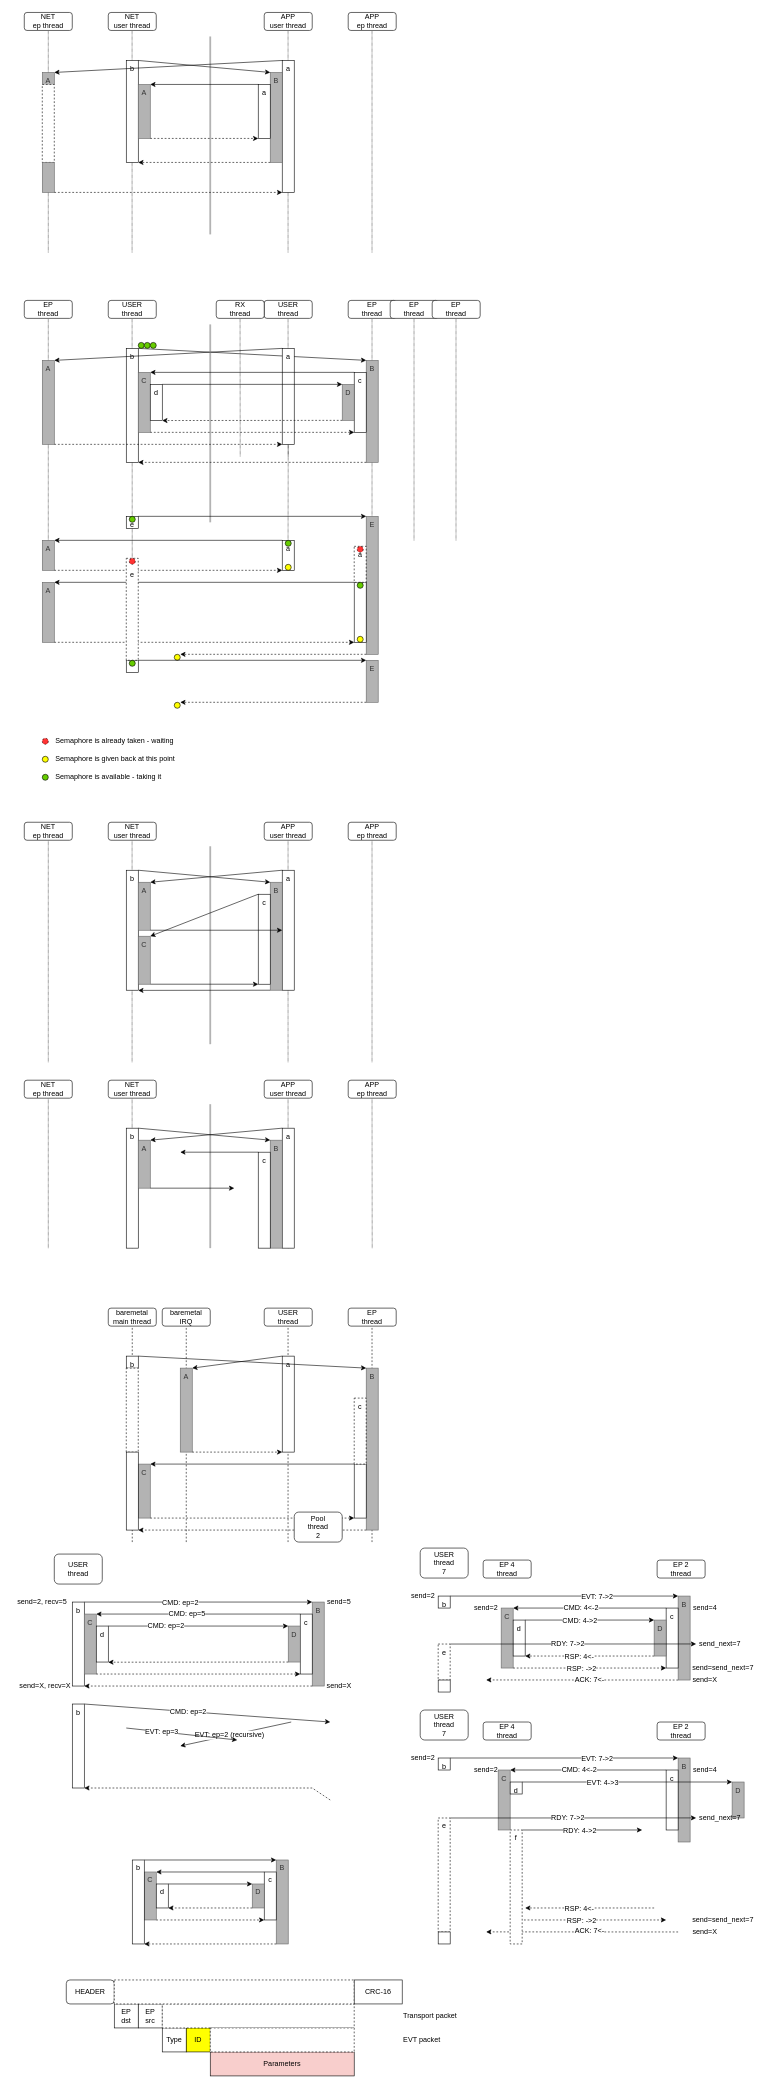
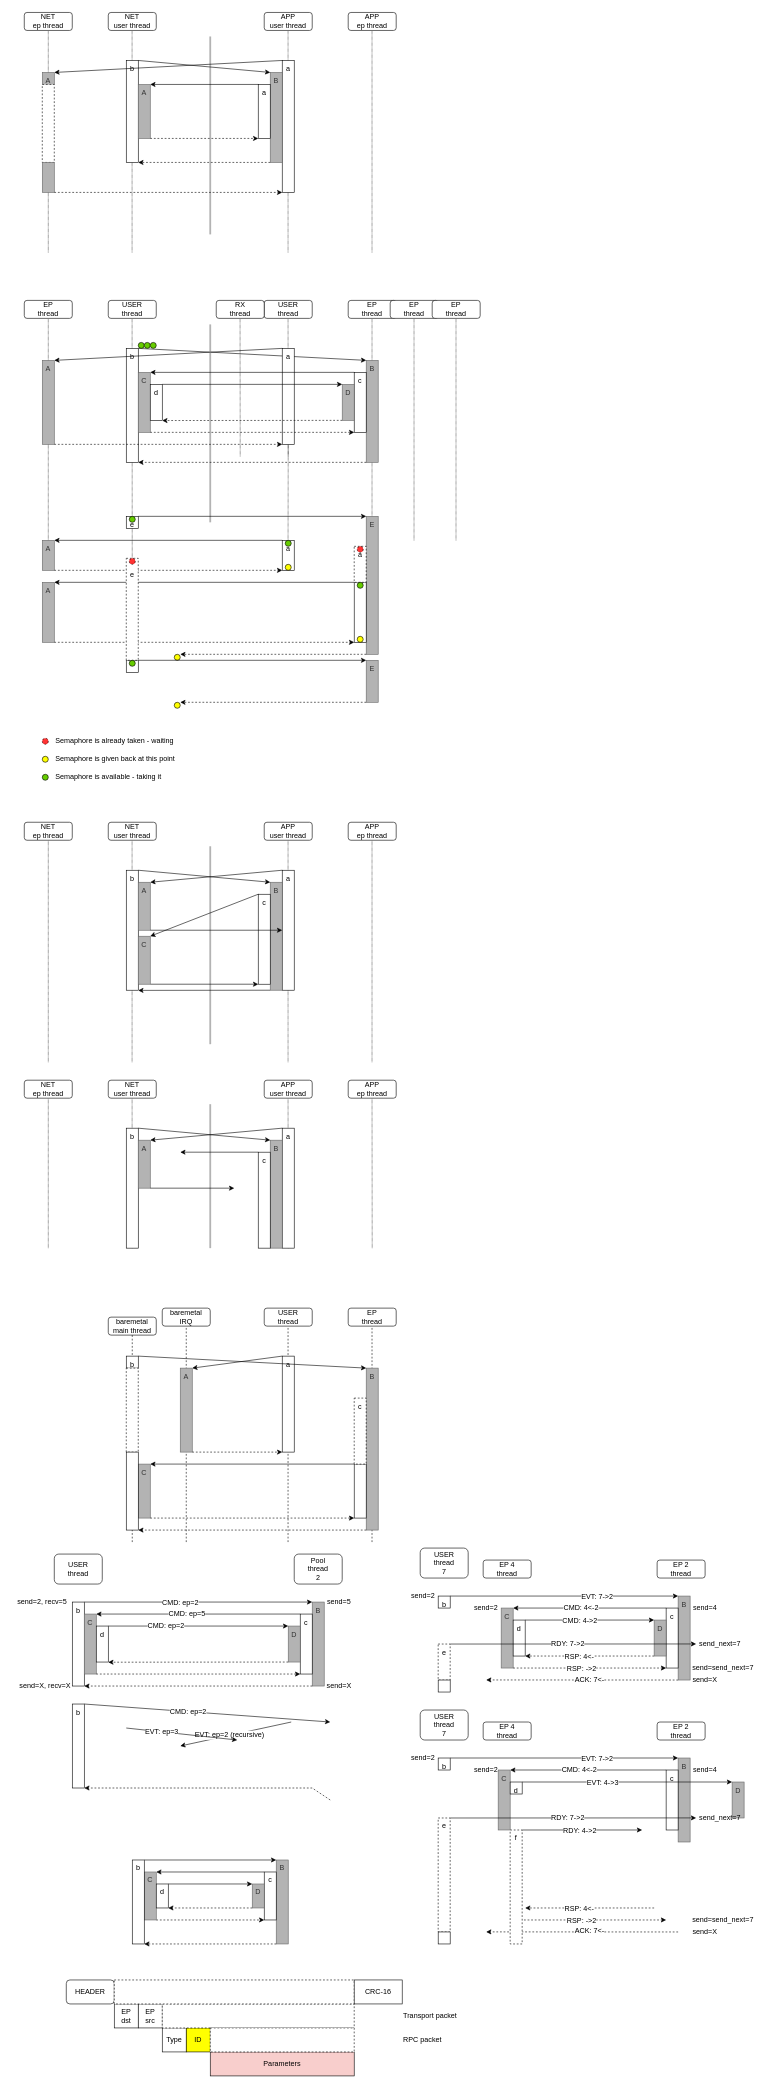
- <mxCell id="135" value="baremetal&lt;br&gt;main thread" style="rounded=1;whiteSpace=wrap;html=1;fillColor=#ffffff;fontColor=#000000;" parent="1" vertex="1"><mxGeometry x="180" y="2180" width="80" height="30" as="geometry" /></mxCell>
+ <mxCell id="135" value="baremetal&lt;br&gt;main thread" style="rounded=1;whiteSpace=wrap;html=1;fillColor=#ffffff;fontColor=#000000;" parent="1" vertex="1"><mxGeometry x="180" y="2195" width="80" height="30" as="geometry" /></mxCell>
- <mxCell id="174" value="Pool&lt;br&gt;thread&lt;br&gt;2" style="rounded=1;whiteSpace=wrap;html=1;fillColor=#ffffff;fontColor=#000000;" parent="1" vertex="1"><mxGeometry x="490" y="2520" width="80" height="50" as="geometry" /></mxCell>
+ <mxCell id="174" value="Pool&lt;br&gt;thread&lt;br&gt;2" style="rounded=1;whiteSpace=wrap;html=1;fillColor=#ffffff;fontColor=#000000;" parent="1" vertex="1"><mxGeometry x="490" y="2590" width="80" height="50" as="geometry" /></mxCell>
- <mxCell id="270" value="EVT packet" style="text;html=1;strokeColor=none;fillColor=none;align=left;verticalAlign=middle;whiteSpace=wrap;rounded=0;dashed=1;" parent="1" vertex="1"><mxGeometry x="670" y="3380" width="160" height="40" as="geometry" /></mxCell>
+ <mxCell id="270" value="RPC packet" style="text;html=1;strokeColor=none;fillColor=none;align=left;verticalAlign=middle;whiteSpace=wrap;rounded=0;dashed=1;" parent="1" vertex="1"><mxGeometry x="670" y="3380" width="160" height="40" as="geometry" /></mxCell>
